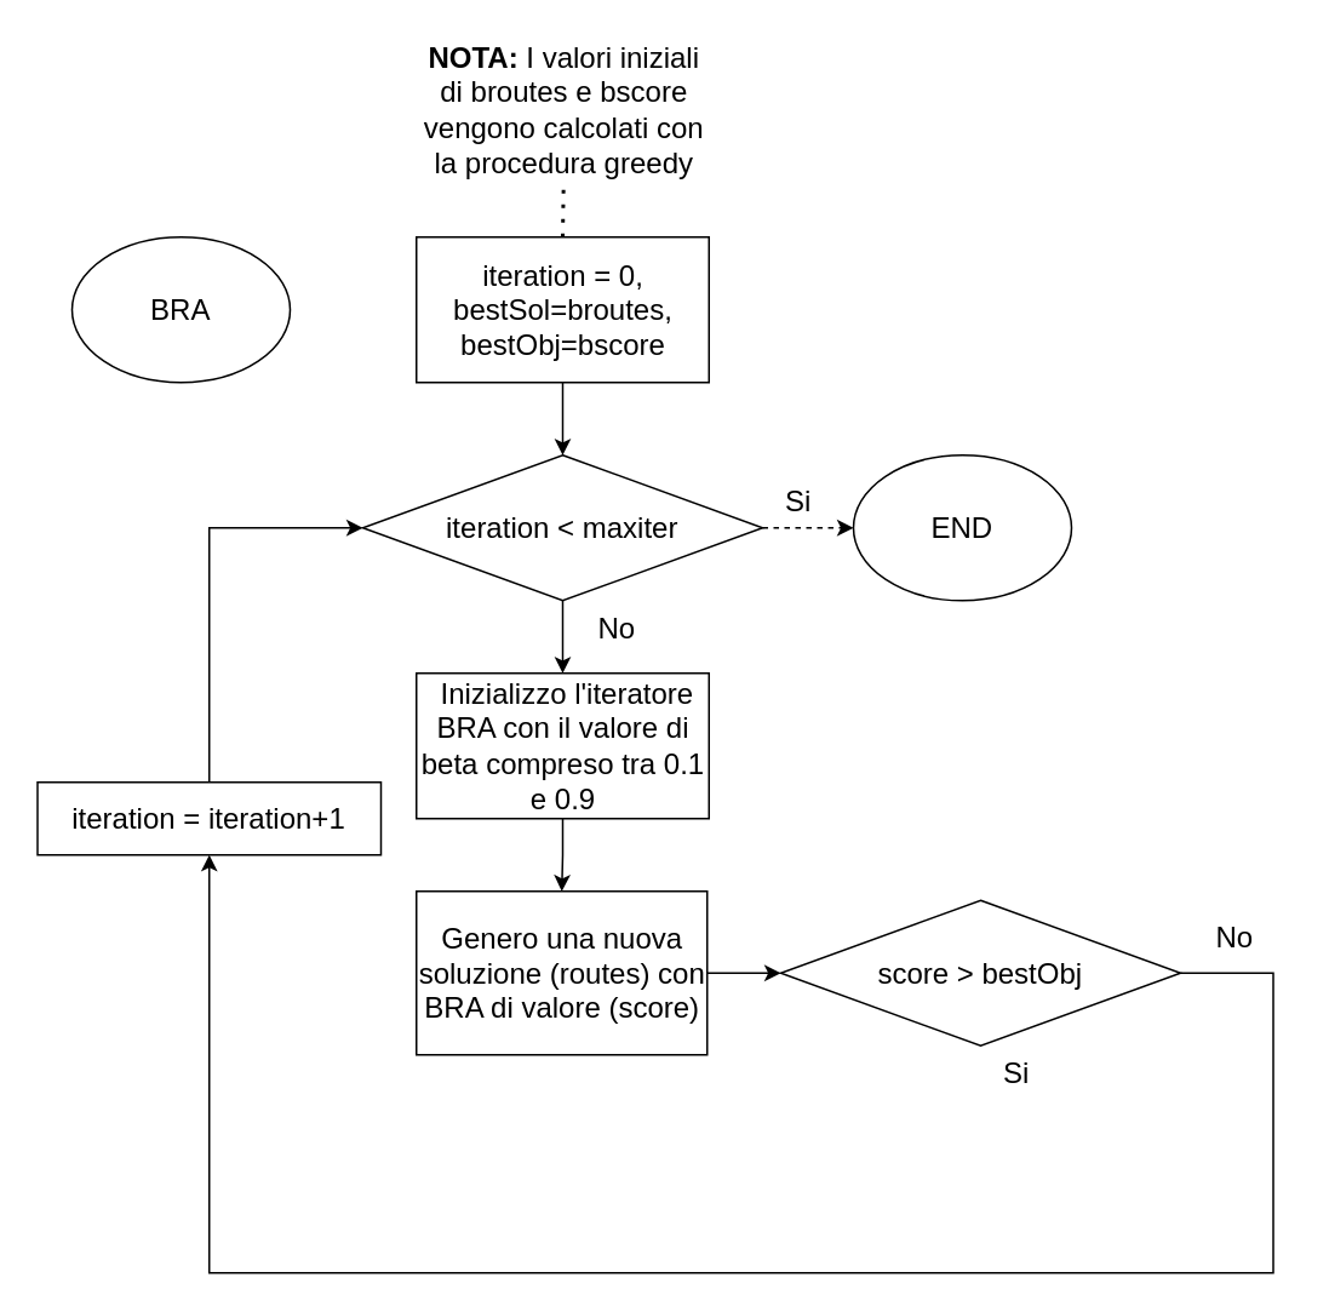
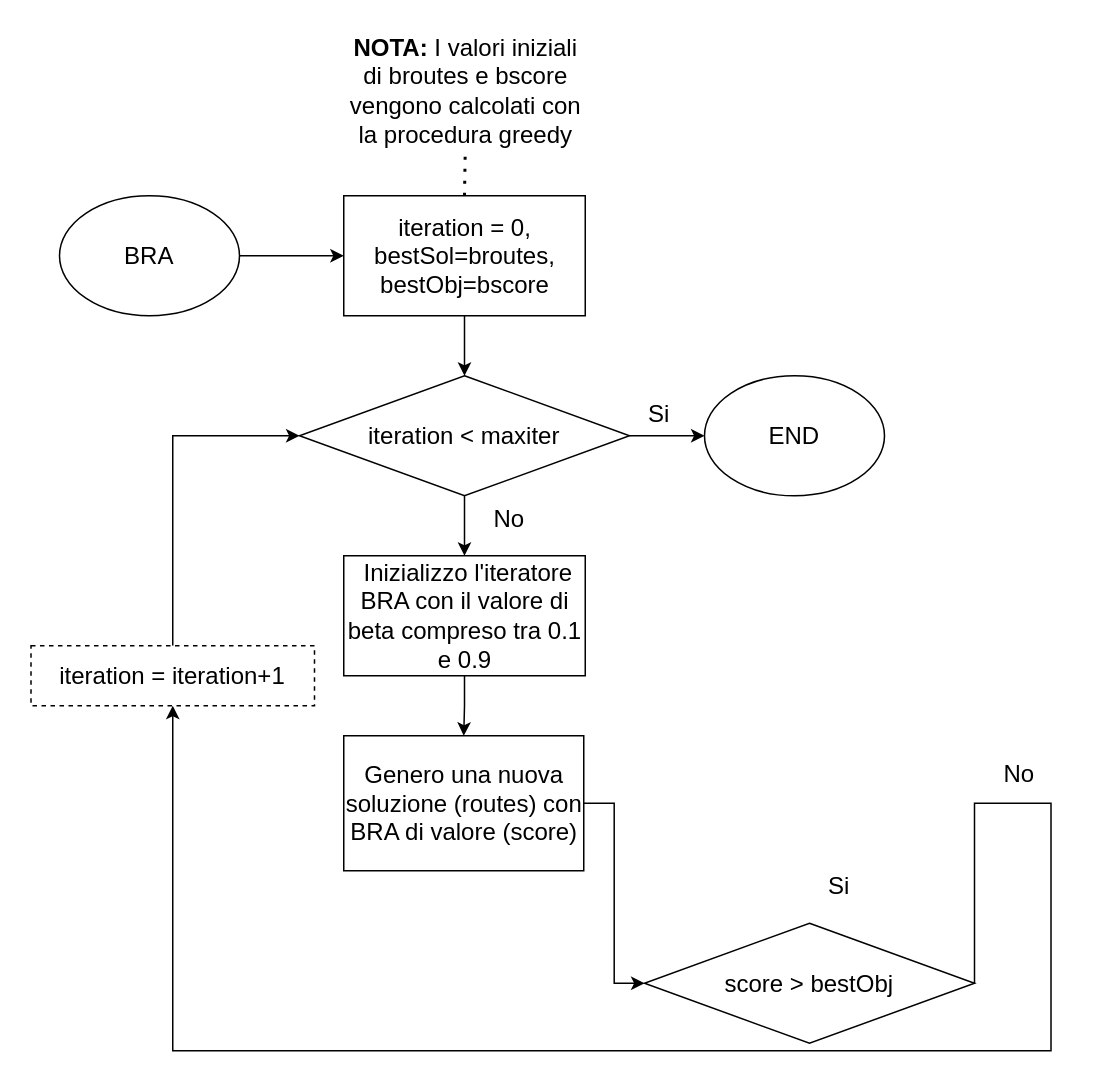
+ <mxCell id="2" value="" style="edgeStyle=orthogonalEdgeStyle;rounded=0;orthogonalLoop=1;jettySize=auto;entryX=0;entryY=0.5;entryDx=0;entryDy=0;fontSize=16;labelBackgroundColor=none;html=1;" edge="1" parent="1" source="3" target="5"><mxGeometry relative="1" as="geometry" /></mxCell>
- <mxCell id="6" value="" style="edgeStyle=orthogonalEdgeStyle;rounded=0;orthogonalLoop=1;jettySize=auto;entryX=0;entryY=0.5;entryDx=0;entryDy=0;fontSize=16;labelBackgroundColor=none;html=1;dashed=1;" edge="1" parent="1" source="8" target="9"><mxGeometry relative="1" as="geometry" /></mxCell>
+ <mxCell id="6" value="" style="edgeStyle=orthogonalEdgeStyle;rounded=0;orthogonalLoop=1;jettySize=auto;entryX=0;entryY=0.5;entryDx=0;entryDy=0;fontSize=16;labelBackgroundColor=none;html=1;" edge="1" parent="1" source="8" target="9"><mxGeometry relative="1" as="geometry" /></mxCell>
- <mxCell id="17" value="iteration = iteration+1" style="rounded=0;fontSize=16;labelBackgroundColor=none;whiteSpace=wrap;html=1;" vertex="1" parent="1"><mxGeometry x="20" y="430" width="189" height="40" as="geometry" /></mxCell>
+ <mxCell id="17" value="iteration = iteration+1" style="rounded=0;fontSize=16;labelBackgroundColor=none;whiteSpace=wrap;html=1;dashed=1;" vertex="1" parent="1"><mxGeometry x="20" y="430" width="189" height="40" as="geometry" /></mxCell>
- <mxCell id="15" value="score &amp;gt; bestObj" style="rhombus;fontSize=16;labelBackgroundColor=none;whiteSpace=wrap;html=1;" vertex="1" parent="1"><mxGeometry x="429" y="495" width="220" height="80" as="geometry" /></mxCell>
+ <mxCell id="15" value="score &amp;gt; bestObj" style="rhombus;fontSize=16;labelBackgroundColor=none;whiteSpace=wrap;html=1;" vertex="1" parent="1"><mxGeometry x="429" y="615" width="220" height="80" as="geometry" /></mxCell>
